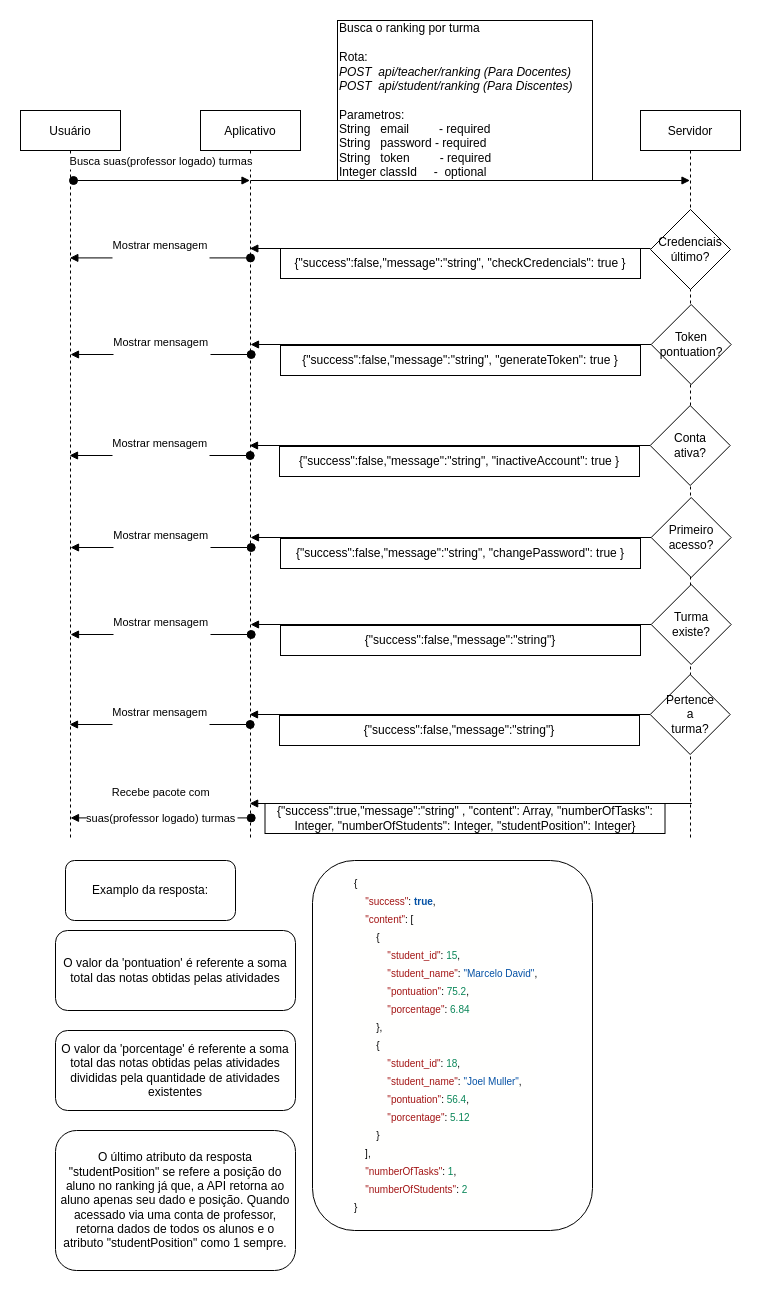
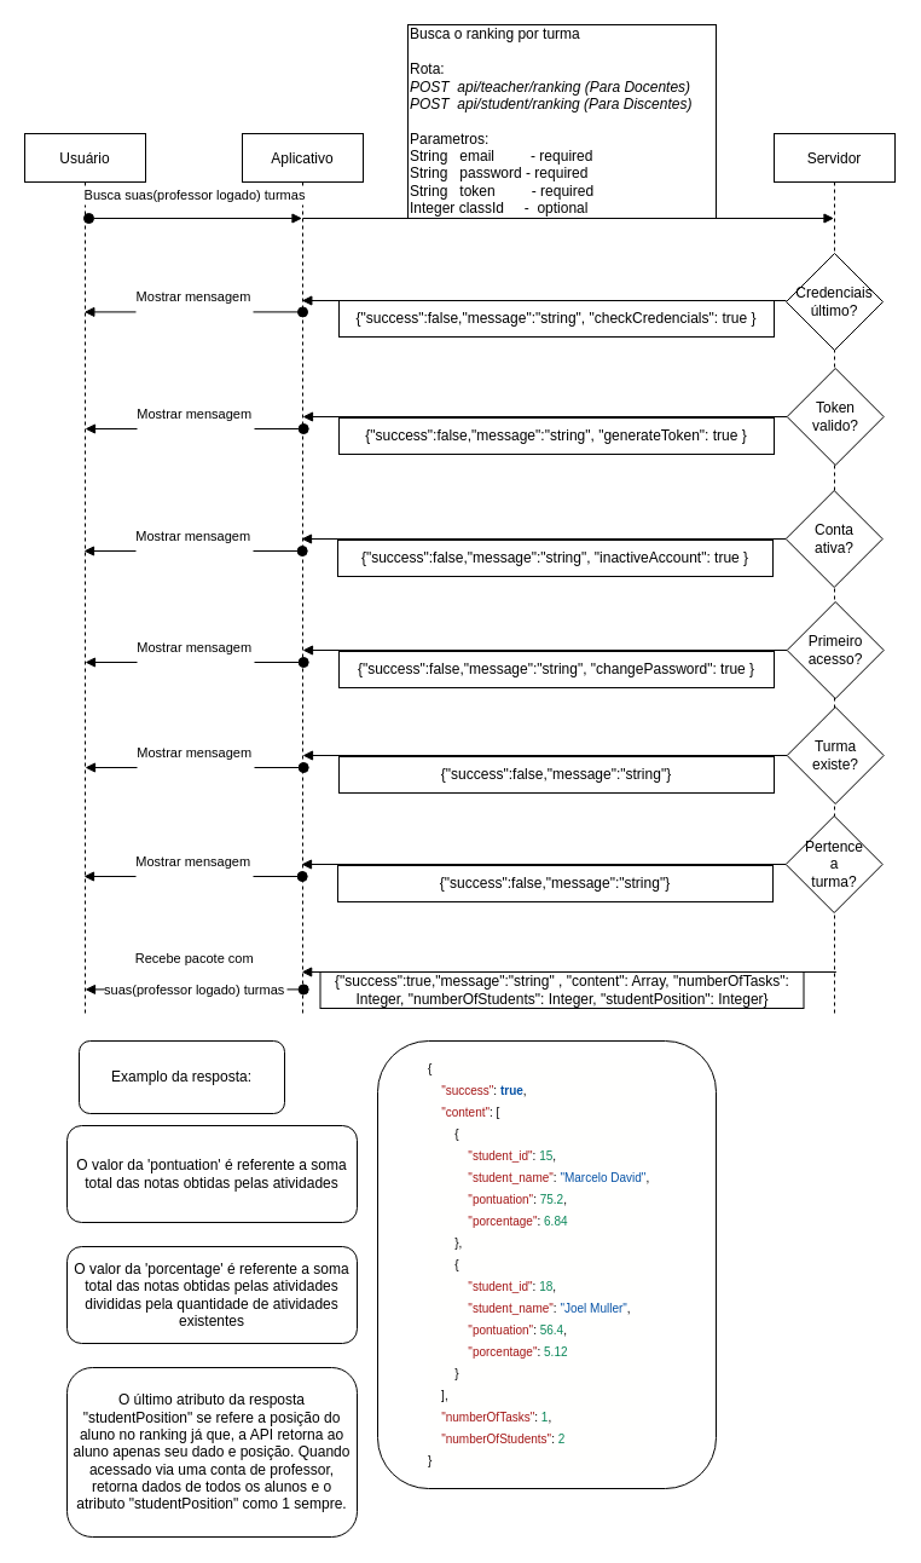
- <mxCell id="19" value="&lt;div&gt;Token &lt;br&gt;&lt;/div&gt;&lt;div&gt;pontuation?&lt;/div&gt;" style="rhombus;whiteSpace=wrap;html=1;" parent="1" vertex="1"><mxGeometry x="650.68" y="304" width="80" height="80" as="geometry" /></mxCell>
+ <mxCell id="19" value="&lt;div&gt;Token &lt;br&gt;&lt;/div&gt;&lt;div&gt;valido?&lt;/div&gt;" style="rhombus;whiteSpace=wrap;html=1;" parent="1" vertex="1"><mxGeometry x="650.68" y="304" width="80" height="80" as="geometry" /></mxCell>
